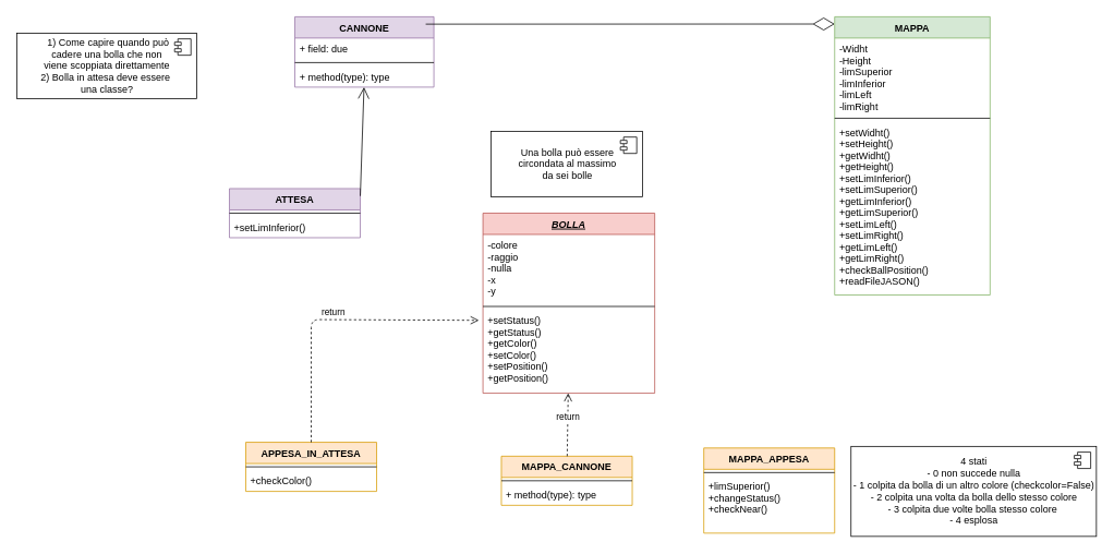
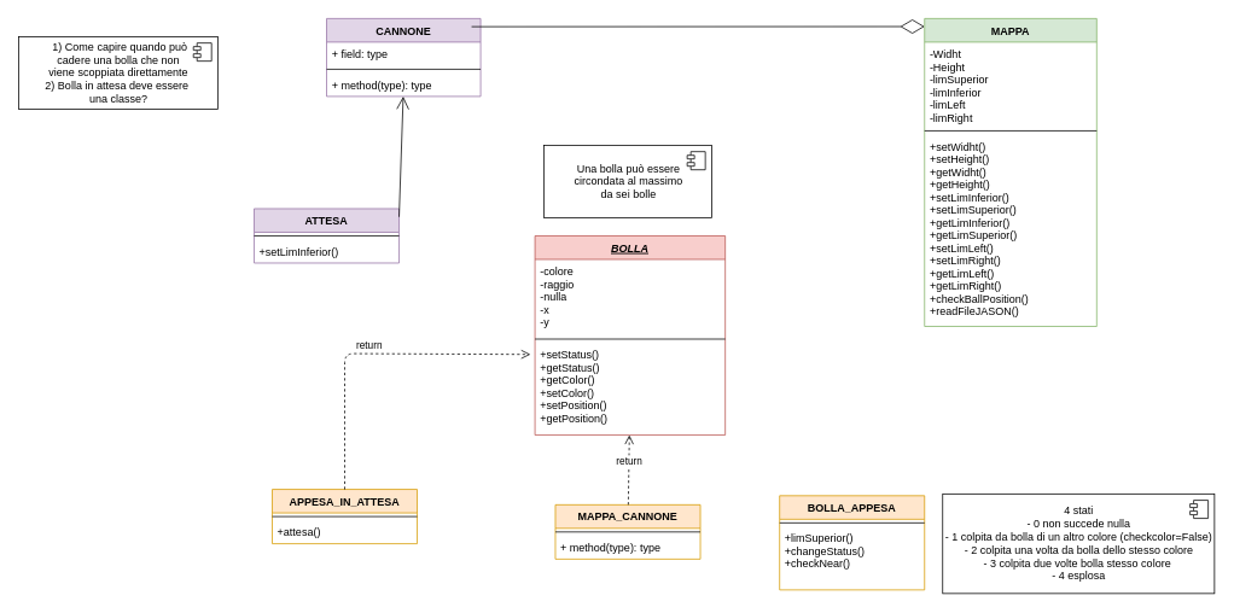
- <mxCell id="26" value="+ field: due" style="text;strokeColor=none;fillColor=none;align=left;verticalAlign=top;spacingLeft=4;spacingRight=4;overflow=hidden;rotatable=0;points=[[0,0.5],[1,0.5]];portConstraint=eastwest;" vertex="1" parent="24"><mxGeometry y="26" width="170" height="26" as="geometry" /></mxCell>
+ <mxCell id="26" value="+ field: type" style="text;strokeColor=none;fillColor=none;align=left;verticalAlign=top;spacingLeft=4;spacingRight=4;overflow=hidden;rotatable=0;points=[[0,0.5],[1,0.5]];portConstraint=eastwest;" vertex="1" parent="24"><mxGeometry y="26" width="170" height="26" as="geometry" /></mxCell>
- <mxCell id="12" value="MAPPA_APPESA" style="swimlane;fontStyle=1;align=center;verticalAlign=top;childLayout=stackLayout;horizontal=1;startSize=26;horizontalStack=0;resizeParent=1;resizeParentMax=0;resizeLast=0;collapsible=1;marginBottom=0;fillColor=#ffe6cc;strokeColor=#d79b00;" vertex="1" parent="1"><mxGeometry x="860" y="547" width="160" height="104" as="geometry" /></mxCell>
+ <mxCell id="12" value="BOLLA_APPESA" style="swimlane;fontStyle=1;align=center;verticalAlign=top;childLayout=stackLayout;horizontal=1;startSize=26;horizontalStack=0;resizeParent=1;resizeParentMax=0;resizeLast=0;collapsible=1;marginBottom=0;fillColor=#ffe6cc;strokeColor=#d79b00;" vertex="1" parent="1"><mxGeometry x="860" y="547" width="160" height="104" as="geometry" /></mxCell>
- <mxCell id="8" value="+checkColor()&#10;" style="text;strokeColor=none;fillColor=none;align=left;verticalAlign=top;spacingLeft=4;spacingRight=4;overflow=hidden;rotatable=0;points=[[0,0.5],[1,0.5]];portConstraint=eastwest;" vertex="1" parent="6"><mxGeometry y="34" width="160" height="26" as="geometry" /></mxCell>
+ <mxCell id="8" value="+attesa()&#10;" style="text;strokeColor=none;fillColor=none;align=left;verticalAlign=top;spacingLeft=4;spacingRight=4;overflow=hidden;rotatable=0;points=[[0,0.5],[1,0.5]];portConstraint=eastwest;" vertex="1" parent="6"><mxGeometry y="34" width="160" height="26" as="geometry" /></mxCell>
